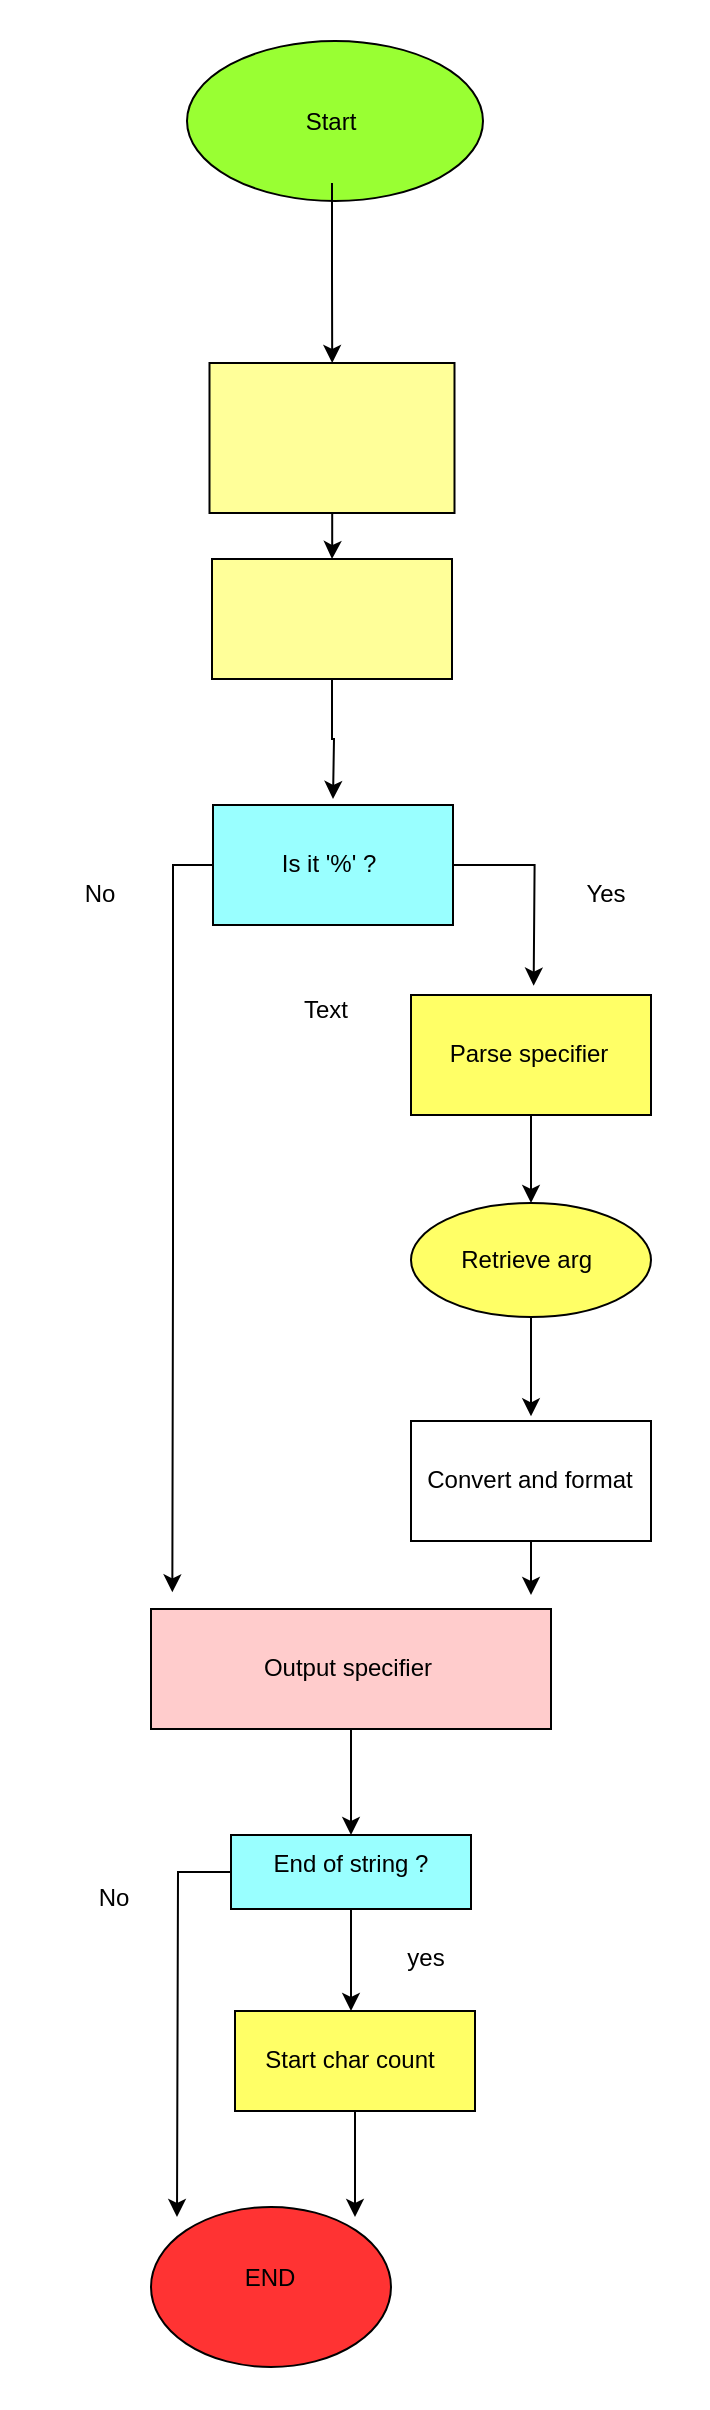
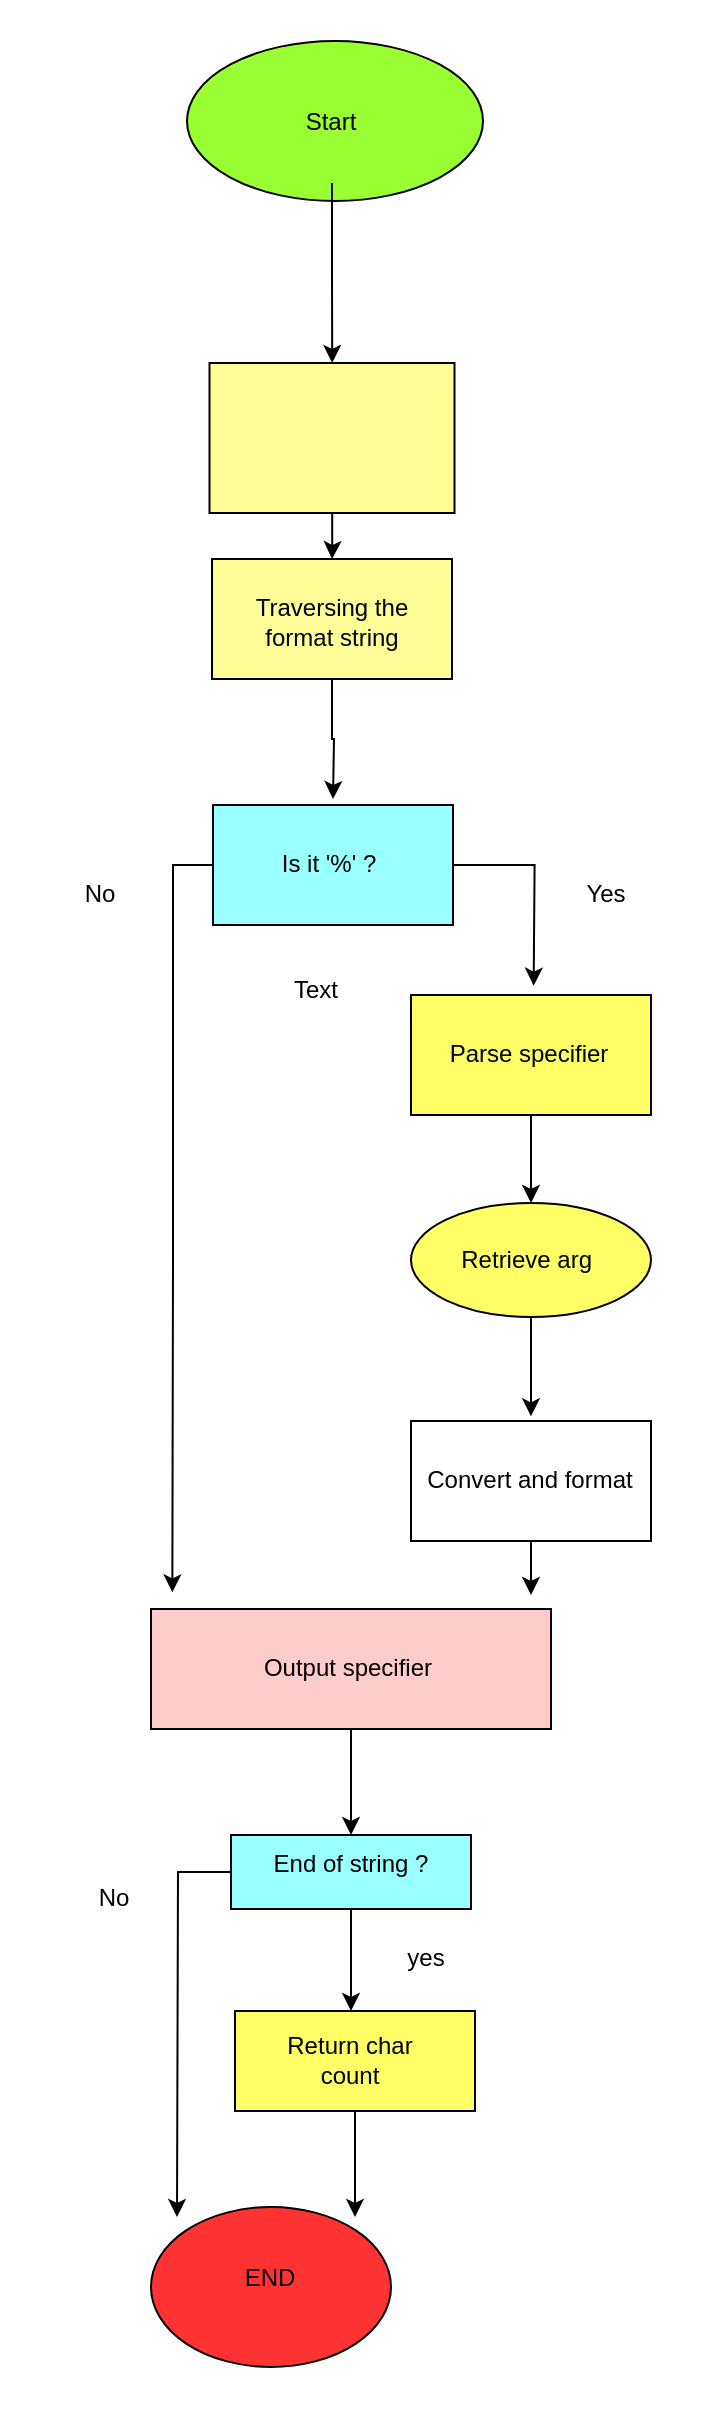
+ <mxCell id="9" value="Traversing the format string" style="text;strokeColor=none;align=center;fillColor=none;html=1;verticalAlign=middle;whiteSpace=wrap;rounded=0;" parent="1" vertex="1"><mxGeometry x="115" y="296" width="102" height="30" as="geometry" /></mxCell>
- <mxCell id="23" value="Text" style="text;strokeColor=none;align=center;fillColor=none;html=1;verticalAlign=middle;whiteSpace=wrap;rounded=0;" parent="1" vertex="1"><mxGeometry x="133" y="490" width="60" height="30" as="geometry" /></mxCell>
+ <mxCell id="23" value="Text" style="text;strokeColor=none;align=center;fillColor=none;html=1;verticalAlign=middle;whiteSpace=wrap;rounded=0;" parent="1" vertex="1"><mxGeometry x="128" y="480" width="60" height="30" as="geometry" /></mxCell>
- <mxCell id="33" value="Start char count" style="text;strokeColor=none;align=center;fillColor=none;html=1;verticalAlign=middle;whiteSpace=wrap;rounded=0;" parent="1" vertex="1"><mxGeometry x="128" y="1016" width="94" height="27.5" as="geometry" /></mxCell>
+ <mxCell id="33" value="Return char count" style="text;strokeColor=none;align=center;fillColor=none;html=1;verticalAlign=middle;whiteSpace=wrap;rounded=0;" parent="1" vertex="1"><mxGeometry x="128" y="1016" width="94" height="27.5" as="geometry" /></mxCell>
